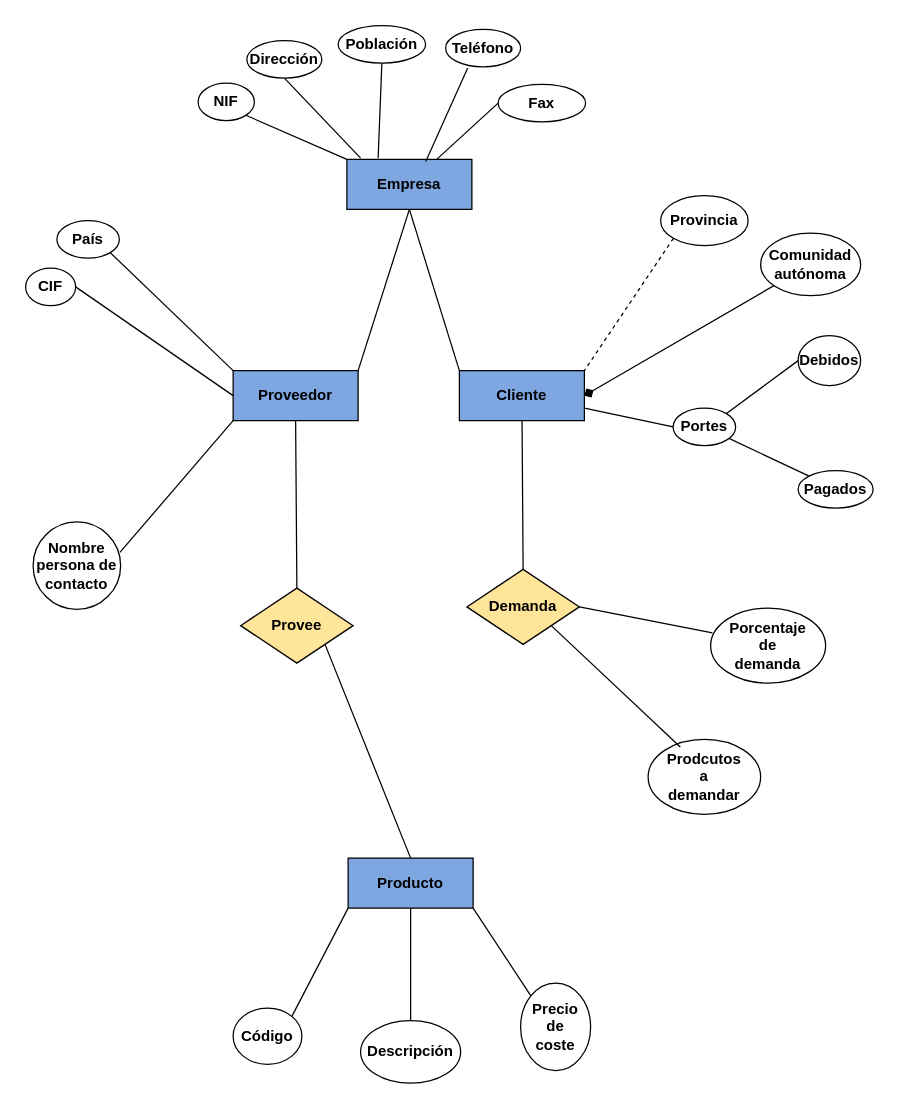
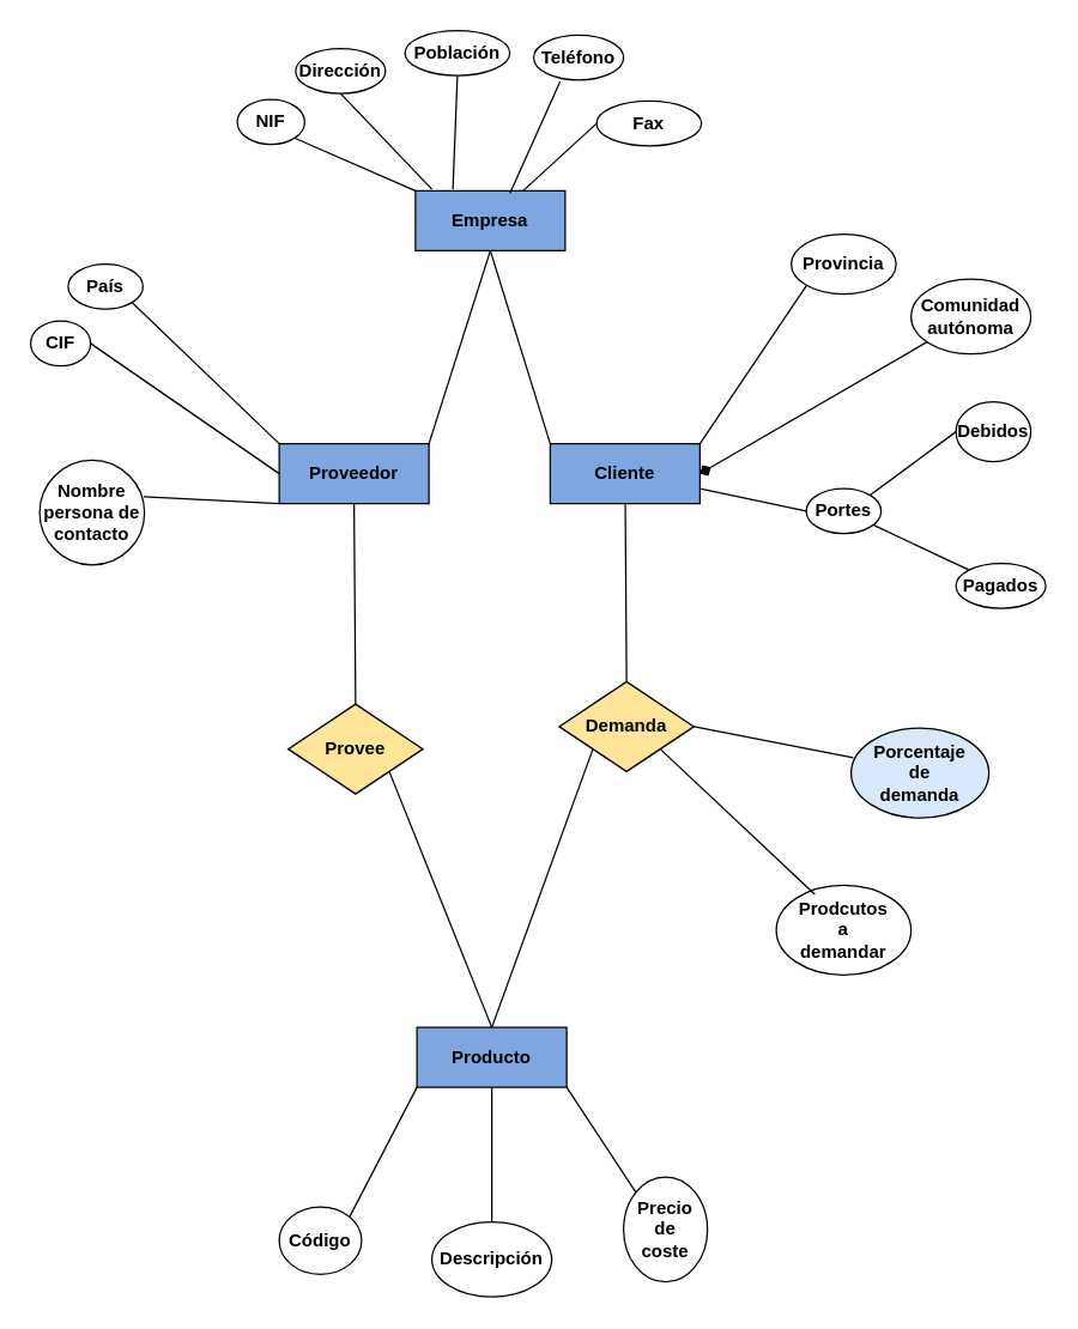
- <mxCell id="24" value="" style="endArrow=none;html=1;rounded=0;entryX=1;entryY=0;entryDx=0;entryDy=0;exitX=0;exitY=1;exitDx=0;exitDy=0;dashed=1;" edge="1" parent="1" source="15" target="4"><mxGeometry width="50" height="50" relative="1" as="geometry"><mxPoint x="733" y="332" as="sourcePoint" /><mxPoint x="703" y="356" as="targetPoint" /><Array as="points" /></mxGeometry></mxCell>
+ <mxCell id="24" value="" style="endArrow=none;html=1;rounded=0;entryX=1;entryY=0;entryDx=0;entryDy=0;exitX=0;exitY=1;exitDx=0;exitDy=0;" edge="1" parent="1" source="15" target="4"><mxGeometry width="50" height="50" relative="1" as="geometry"><mxPoint x="733" y="332" as="sourcePoint" /><mxPoint x="703" y="356" as="targetPoint" /><Array as="points" /></mxGeometry></mxCell>
- <mxCell id="27" value="&lt;b&gt;Nombre persona de contacto&lt;/b&gt;" style="ellipse;whiteSpace=wrap;html=1;" vertex="1" parent="1"><mxGeometry x="26" y="417" width="70" height="70" as="geometry" /></mxCell>
+ <mxCell id="27" value="&lt;b&gt;Nombre persona de contacto&lt;/b&gt;" style="ellipse;whiteSpace=wrap;html=1;" vertex="1" parent="1"><mxGeometry x="26" y="307" width="70" height="70" as="geometry" /></mxCell>
- <mxCell id="47" value="&lt;div&gt;&lt;b&gt;Porcentaje&lt;/b&gt;&lt;/div&gt;&lt;div&gt;&lt;b&gt;de&lt;/b&gt;&lt;/div&gt;&lt;div&gt;&lt;b&gt;demanda&lt;br&gt;&lt;/b&gt;&lt;/div&gt;" style="ellipse;whiteSpace=wrap;html=1;" vertex="1" parent="1"><mxGeometry x="568" y="486" width="92" height="60" as="geometry" /></mxCell>
+ <mxCell id="47" value="&lt;div&gt;&lt;b&gt;Porcentaje&lt;/b&gt;&lt;/div&gt;&lt;div&gt;&lt;b&gt;de&lt;/b&gt;&lt;/div&gt;&lt;div&gt;&lt;b&gt;demanda&lt;br&gt;&lt;/b&gt;&lt;/div&gt;" style="ellipse;whiteSpace=wrap;html=1;fillColor=#dae8fc;" vertex="1" parent="1"><mxGeometry x="568" y="486" width="92" height="60" as="geometry" /></mxCell>
+ <mxCell id="36" value="" style="endArrow=none;html=1;rounded=0;exitX=0;exitY=1;exitDx=0;exitDy=0;entryX=0.5;entryY=0;entryDx=0;entryDy=0;" edge="1" parent="1" source="33" target="32"><mxGeometry width="50" height="50" relative="1" as="geometry"><mxPoint x="348" y="246" as="sourcePoint" /><mxPoint x="398" y="196" as="targetPoint" /></mxGeometry></mxCell>
